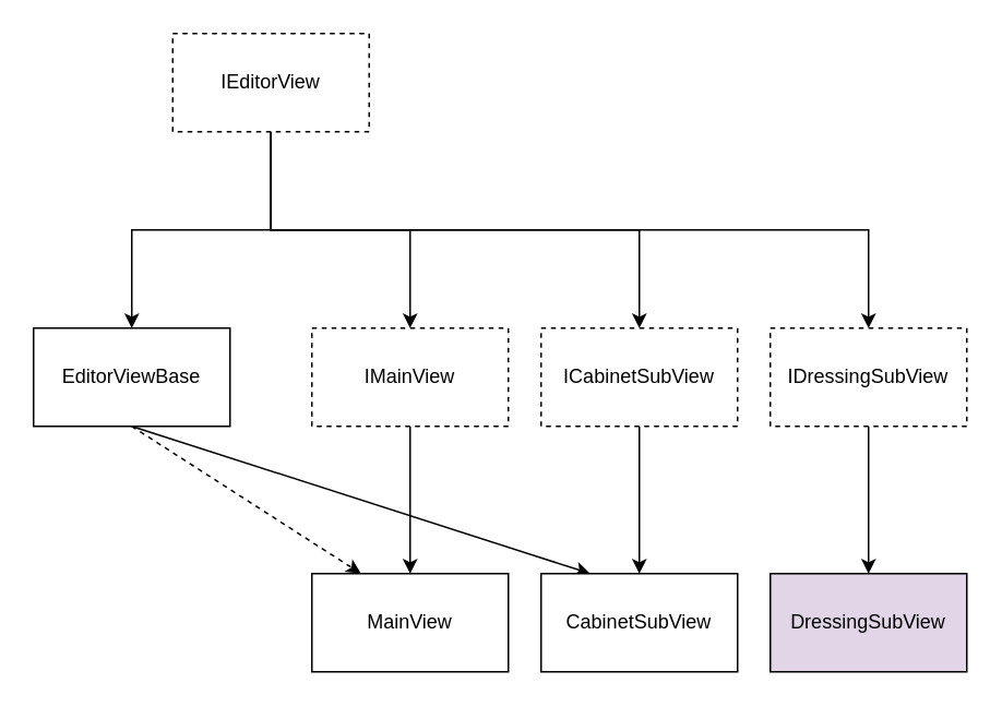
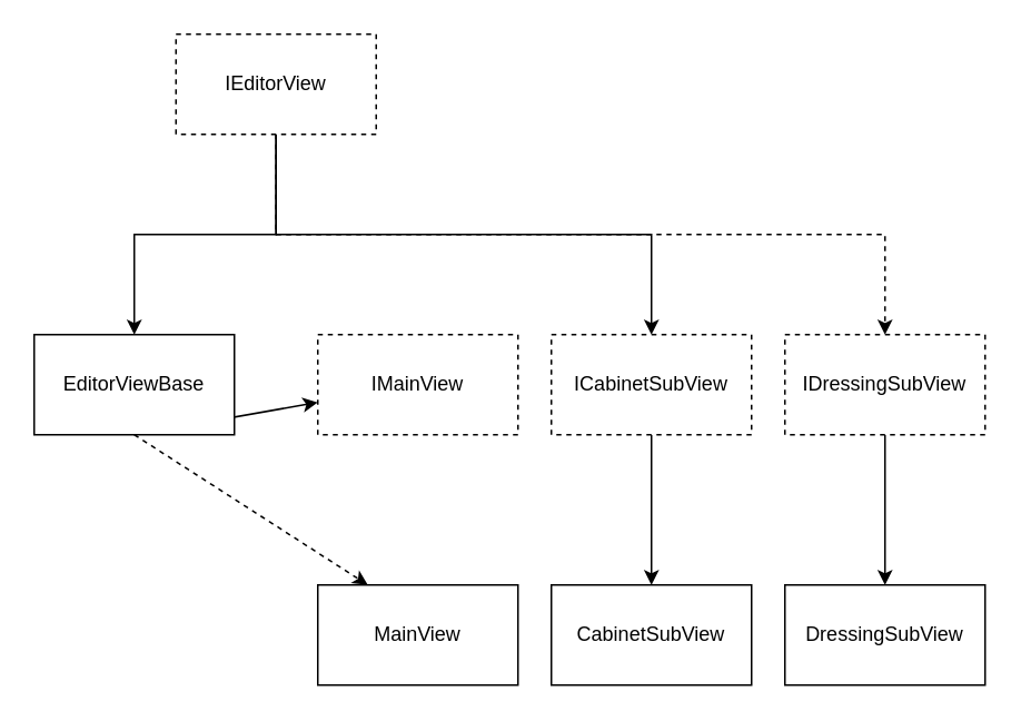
- <mxCell id="8" style="edgeStyle=orthogonalEdgeStyle;rounded=0;orthogonalLoop=1;jettySize=auto;html=1;exitX=0.5;exitY=1;exitDx=0;exitDy=0;entryX=0.5;entryY=0;entryDx=0;entryDy=0;" edge="1" parent="1" source="9" target="15"><mxGeometry relative="1" as="geometry" /></mxCell>
+ <mxCell id="8" style="edgeStyle=orthogonalEdgeStyle;rounded=0;orthogonalLoop=1;jettySize=auto;html=1;exitX=0.5;exitY=1;exitDx=0;exitDy=0;entryX=0.5;entryY=0;entryDx=0;entryDy=0;dashed=1;" edge="1" parent="1" source="9" target="15"><mxGeometry relative="1" as="geometry" /></mxCell>
- <mxCell id="6" style="edgeStyle=orthogonalEdgeStyle;rounded=0;orthogonalLoop=1;jettySize=auto;html=1;exitX=0.5;exitY=1;exitDx=0;exitDy=0;entryX=0.5;entryY=0;entryDx=0;entryDy=0;" edge="1" parent="1" source="9" target="11"><mxGeometry relative="1" as="geometry" /></mxCell>
- <mxCell id="10" style="edgeStyle=orthogonalEdgeStyle;rounded=0;orthogonalLoop=1;jettySize=auto;html=1;exitX=0.5;exitY=1;exitDx=0;exitDy=0;entryX=0.5;entryY=0;entryDx=0;entryDy=0;" edge="1" parent="1" source="11" target="16"><mxGeometry relative="1" as="geometry"><Array as="points"><mxPoint x="250" y="290" /><mxPoint x="250" y="290" /></Array></mxGeometry></mxCell>
- <mxCell id="3" style="jumpStyle=arc;orthogonalLoop=1;jettySize=auto;html=1;exitX=0.5;exitY=1;exitDx=0;exitDy=0;entryX=0.25;entryY=0;entryDx=0;entryDy=0;jumpSize=7;shadow=0;sketch=0;rounded=0;startArrow=none;startFill=0;strokeWidth=1;" edge="1" parent="1" source="4" target="17"><mxGeometry relative="1" as="geometry" /></mxCell>
+ <mxCell id="3" style="jumpStyle=arc;orthogonalLoop=1;jettySize=auto;html=1;exitX=0.5;exitY=1;exitDx=0;exitDy=0;jumpSize=7;shadow=0;sketch=0;rounded=0;startArrow=none;startFill=0;strokeWidth=1;" edge="1" parent="1" source="4" target="11"><mxGeometry relative="1" as="geometry" /></mxCell>
- <mxCell id="18" value="DressingSubView" style="rounded=0;whiteSpace=wrap;html=1;fillColor=#e1d5e7;" vertex="1" parent="1"><mxGeometry x="470" y="350" width="120" height="60" as="geometry" /></mxCell>
+ <mxCell id="18" value="DressingSubView" style="rounded=0;whiteSpace=wrap;html=1;" vertex="1" parent="1"><mxGeometry x="470" y="350" width="120" height="60" as="geometry" /></mxCell>
